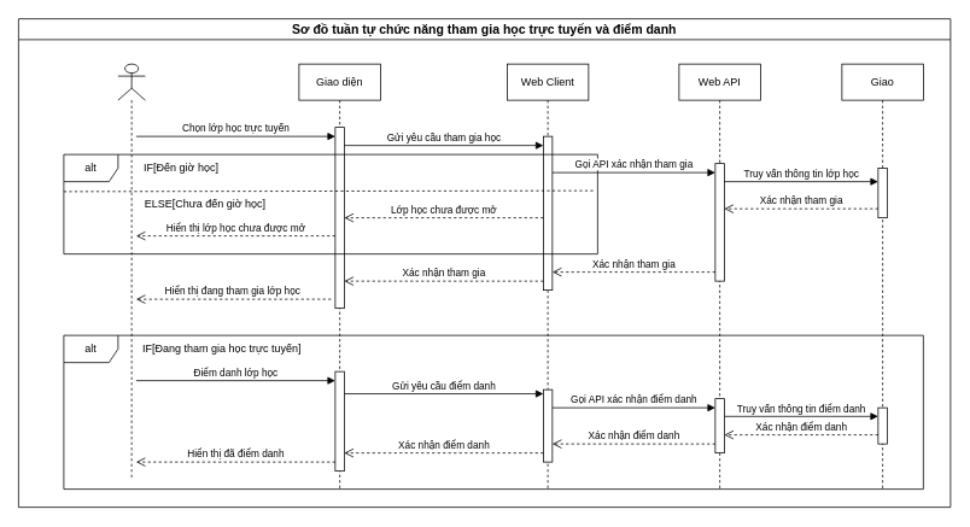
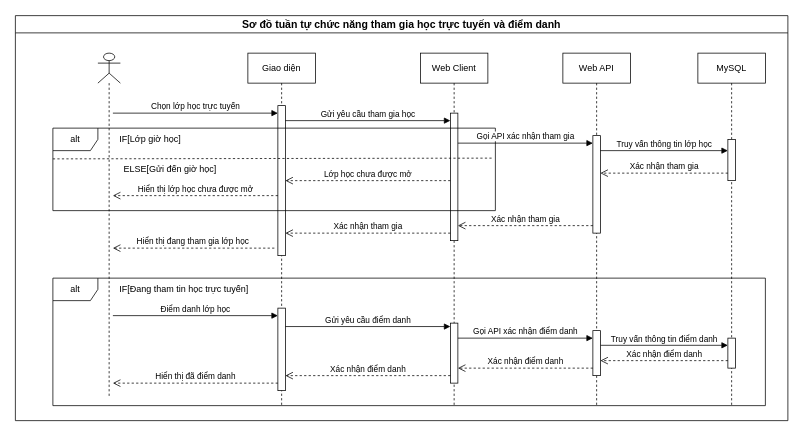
- <mxCell id="14" value="Giao" style="shape=umlLifeline;perimeter=lifelinePerimeter;whiteSpace=wrap;html=1;container=1;dropTarget=0;collapsible=0;recursiveResize=0;outlineConnect=0;portConstraint=eastwest;newEdgeStyle={&quot;curved&quot;:0,&quot;rounded&quot;:0};" parent="2" vertex="1"><mxGeometry x="910" y="50" width="90" height="470" as="geometry" /></mxCell>
+ <mxCell id="14" value="MySQL" style="shape=umlLifeline;perimeter=lifelinePerimeter;whiteSpace=wrap;html=1;container=1;dropTarget=0;collapsible=0;recursiveResize=0;outlineConnect=0;portConstraint=eastwest;newEdgeStyle={&quot;curved&quot;:0,&quot;rounded&quot;:0};" parent="2" vertex="1"><mxGeometry x="910" y="50" width="90" height="470" as="geometry" /></mxCell>
- <mxCell id="23" value="IF[Đến giờ học]" style="text;html=1;align=center;verticalAlign=middle;whiteSpace=wrap;rounded=0;" parent="2" vertex="1"><mxGeometry x="130" y="140" width="100" height="50" as="geometry" /></mxCell>
+ <mxCell id="23" value="IF[Lớp giờ học]" style="text;html=1;align=center;verticalAlign=middle;whiteSpace=wrap;rounded=0;" parent="2" vertex="1"><mxGeometry x="130" y="140" width="100" height="50" as="geometry" /></mxCell>
- <mxCell id="24" value="ELSE[Chưa đến giờ học]" style="text;html=1;align=center;verticalAlign=middle;whiteSpace=wrap;rounded=0;" parent="2" vertex="1"><mxGeometry x="130" y="190" width="153" height="30" as="geometry" /></mxCell>
+ <mxCell id="24" value="ELSE[Gửi đến giờ học]" style="text;html=1;align=center;verticalAlign=middle;whiteSpace=wrap;rounded=0;" parent="2" vertex="1"><mxGeometry x="130" y="190" width="153" height="30" as="geometry" /></mxCell>
- <mxCell id="29" value="IF[Đang tham gia học trực tuyến]" style="text;html=1;align=center;verticalAlign=middle;whiteSpace=wrap;rounded=0;" parent="2" vertex="1"><mxGeometry x="120" y="340" width="210" height="50" as="geometry" /></mxCell>
+ <mxCell id="29" value="IF[Đang tham tin học trực tuyến]" style="text;html=1;align=center;verticalAlign=middle;whiteSpace=wrap;rounded=0;" parent="2" vertex="1"><mxGeometry x="120" y="340" width="210" height="50" as="geometry" /></mxCell>
